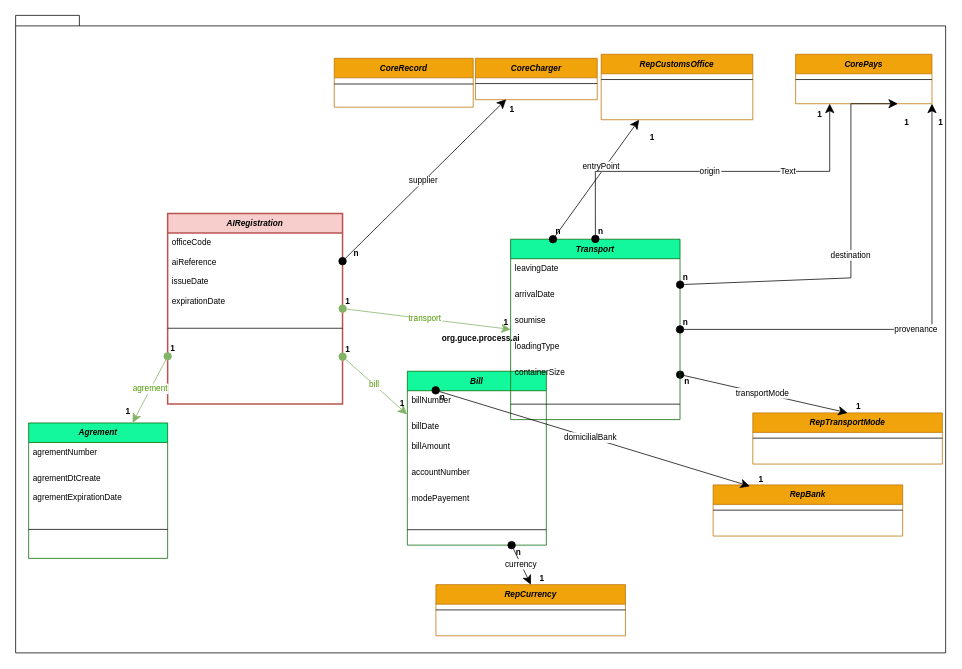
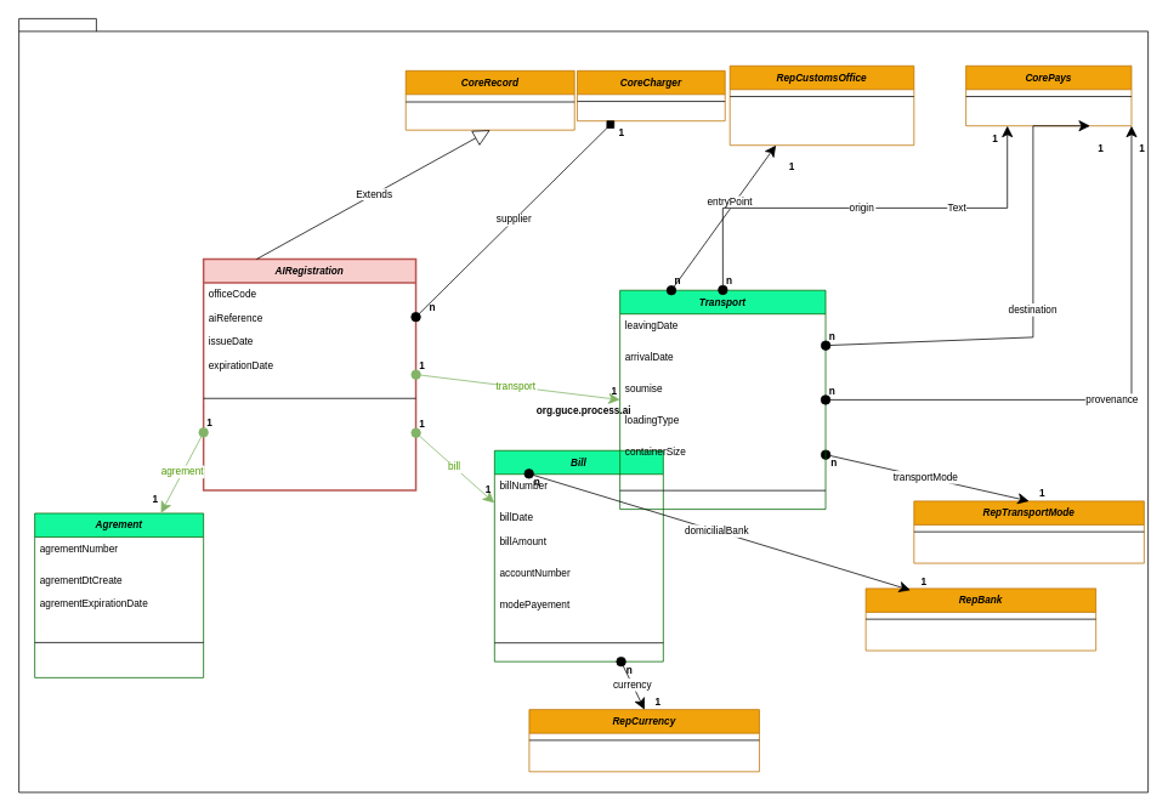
- <mxCell id="21" value="supplier" style="endArrow=classic;shadow=0;strokeWidth=1;rounded=0;endFill=1;elbow=vertical;endSize=10;startSize=10;sourcePerimeterSpacing=0;startArrow=oval;startFill=1;align=center;snapToPoint=1;targetPerimeterSpacing=0;fontSize=11;spacingRight=0;spacingBottom=2;spacing=0;fixDash=1;exitX=1;exitY=0.25;exitDx=0;exitDy=0;" parent="3" source="14" target="6" edge="1"><mxGeometry x="-0.012" relative="1" as="geometry"><mxPoint x="325.791" y="403.768" as="sourcePoint" /><mxPoint x="724.718" y="326.86" as="targetPoint" /><mxPoint as="offset" /><Array as="points" /></mxGeometry></mxCell>
+ <mxCell id="21" value="supplier" style="endArrow=diamond;shadow=0;strokeWidth=1;rounded=0;endFill=1;elbow=vertical;endSize=10;startSize=10;sourcePerimeterSpacing=0;startArrow=oval;startFill=1;align=center;snapToPoint=1;targetPerimeterSpacing=0;fontSize=11;spacingRight=0;spacingBottom=2;spacing=0;fixDash=1;exitX=1;exitY=0.25;exitDx=0;exitDy=0;" parent="3" source="14" target="6" edge="1"><mxGeometry x="-0.012" relative="1" as="geometry"><mxPoint x="325.791" y="403.768" as="sourcePoint" /><mxPoint x="724.718" y="326.86" as="targetPoint" /><mxPoint as="offset" /><Array as="points" /></mxGeometry></mxCell>
+ <mxCell id="20" value="Extends" style="endArrow=block;endSize=16;endFill=0;html=1;sourcePerimeterSpacing=-4;strokeWidth=1;fontSize=11;align=center;snapToPoint=1;fixDash=1;entryX=0.5;entryY=1;entryDx=0;entryDy=0;exitX=0.25;exitY=0;exitDx=0;exitDy=0;" parent="3" source="14" target="4" edge="1"><mxGeometry width="160" relative="1" as="geometry"><mxPoint x="211.833" y="331.297" as="sourcePoint" /><mxPoint x="487.389" y="331.297" as="targetPoint" /></mxGeometry></mxCell>
